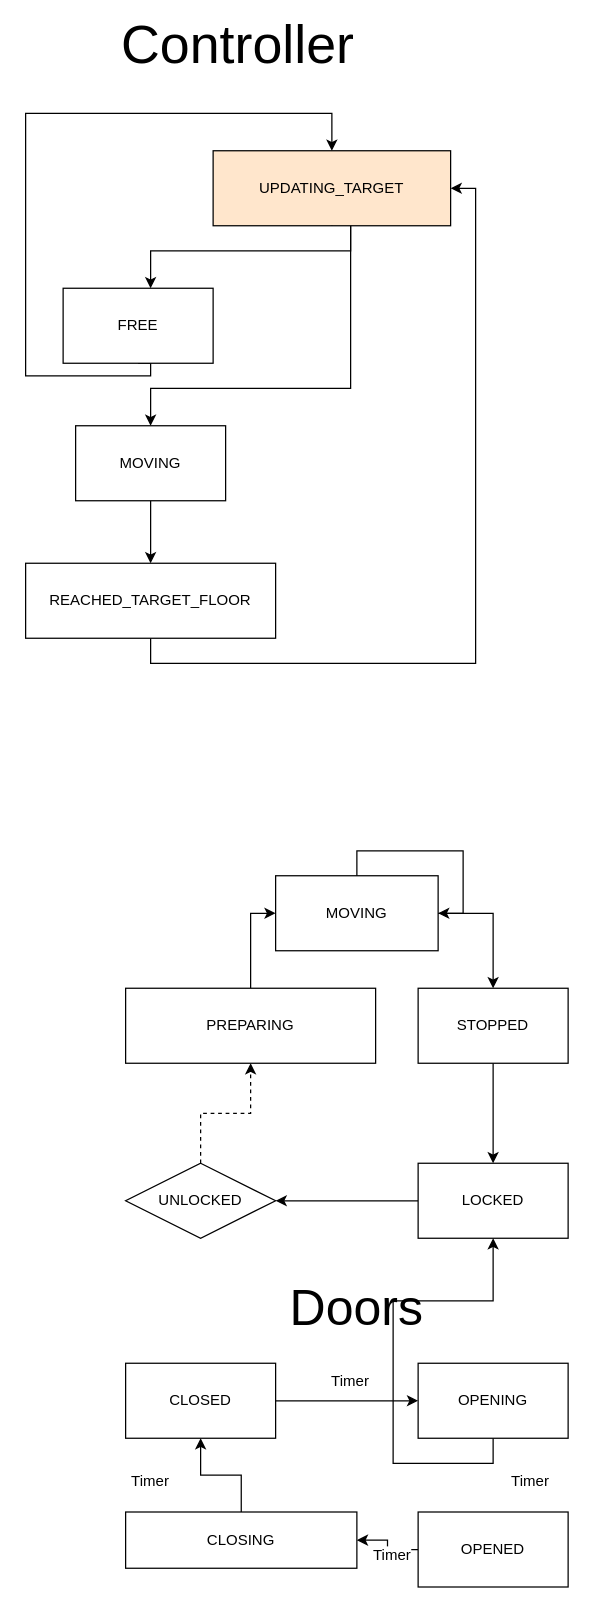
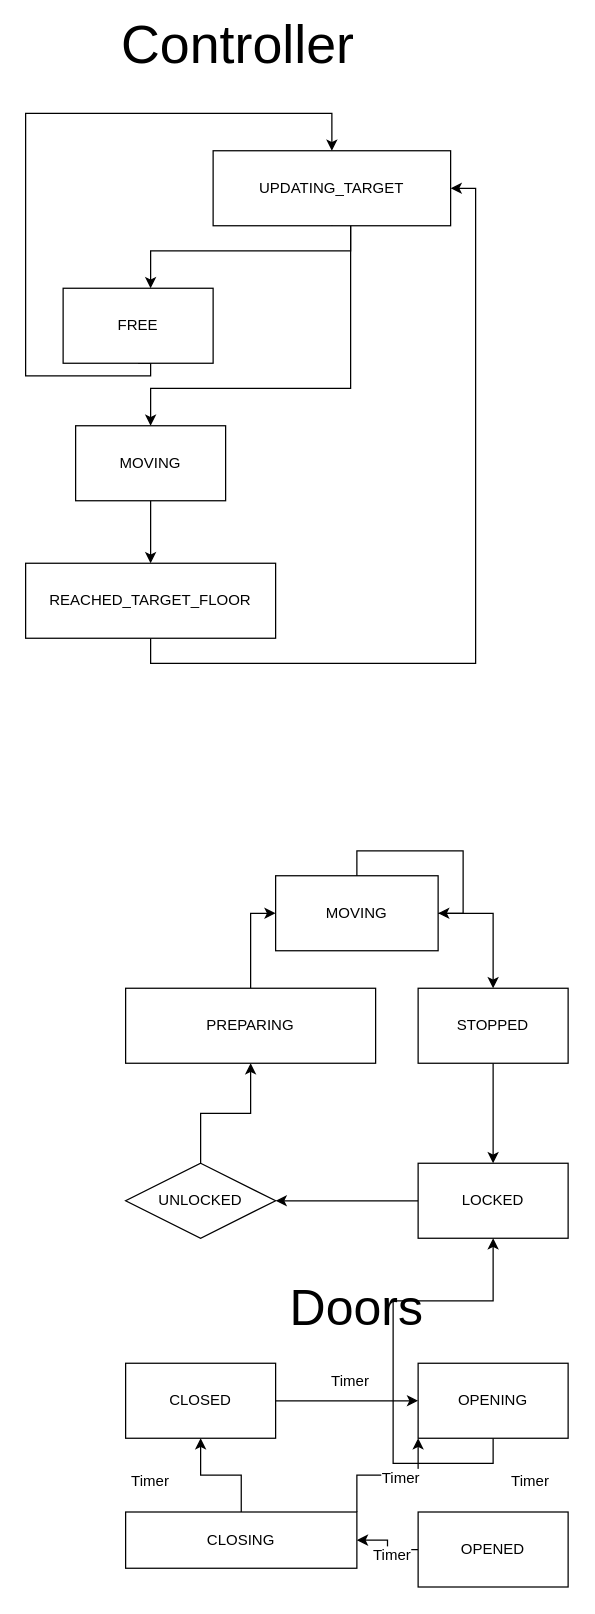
- <mxCell id="10" value="UPDATING_TARGET" style="rounded=0;whiteSpace=wrap;html=1;fillColor=#ffe6cc;" vertex="1" parent="1"><mxGeometry x="170" y="120" width="190" height="60" as="geometry" /></mxCell>
+ <mxCell id="10" value="UPDATING_TARGET" style="rounded=0;whiteSpace=wrap;html=1;" vertex="1" parent="1"><mxGeometry x="170" y="120" width="190" height="60" as="geometry" /></mxCell>
- <mxCell id="18" style="edgeStyle=orthogonalEdgeStyle;rounded=0;orthogonalLoop=1;jettySize=auto;html=1;exitX=0.5;exitY=0;exitDx=0;exitDy=0;entryX=0.5;entryY=1;entryDx=0;entryDy=0;fontSize=12;dashed=1;" edge="1" parent="1" source="19" target="21"><mxGeometry relative="1" as="geometry" /></mxCell>
+ <mxCell id="18" style="edgeStyle=orthogonalEdgeStyle;rounded=0;orthogonalLoop=1;jettySize=auto;html=1;exitX=0.5;exitY=0;exitDx=0;exitDy=0;entryX=0.5;entryY=1;entryDx=0;entryDy=0;fontSize=12;" edge="1" parent="1" source="19" target="21"><mxGeometry relative="1" as="geometry" /></mxCell>
+ <mxCell id="31" style="edgeStyle=orthogonalEdgeStyle;rounded=0;orthogonalLoop=1;jettySize=auto;html=1;exitX=1;exitY=0;exitDx=0;exitDy=0;entryX=0;entryY=1;entryDx=0;entryDy=0;fontSize=12;" edge="1" parent="1" source="33" target="29"><mxGeometry relative="1" as="geometry" /></mxCell>
+ <mxCell id="32" value="Timer" style="edgeLabel;html=1;align=center;verticalAlign=middle;resizable=0;points=[];fontSize=12;" vertex="1" connectable="0" parent="31"><mxGeometry x="0.183" y="-1" relative="1" as="geometry"><mxPoint y="1" as="offset" /></mxGeometry></mxCell>
